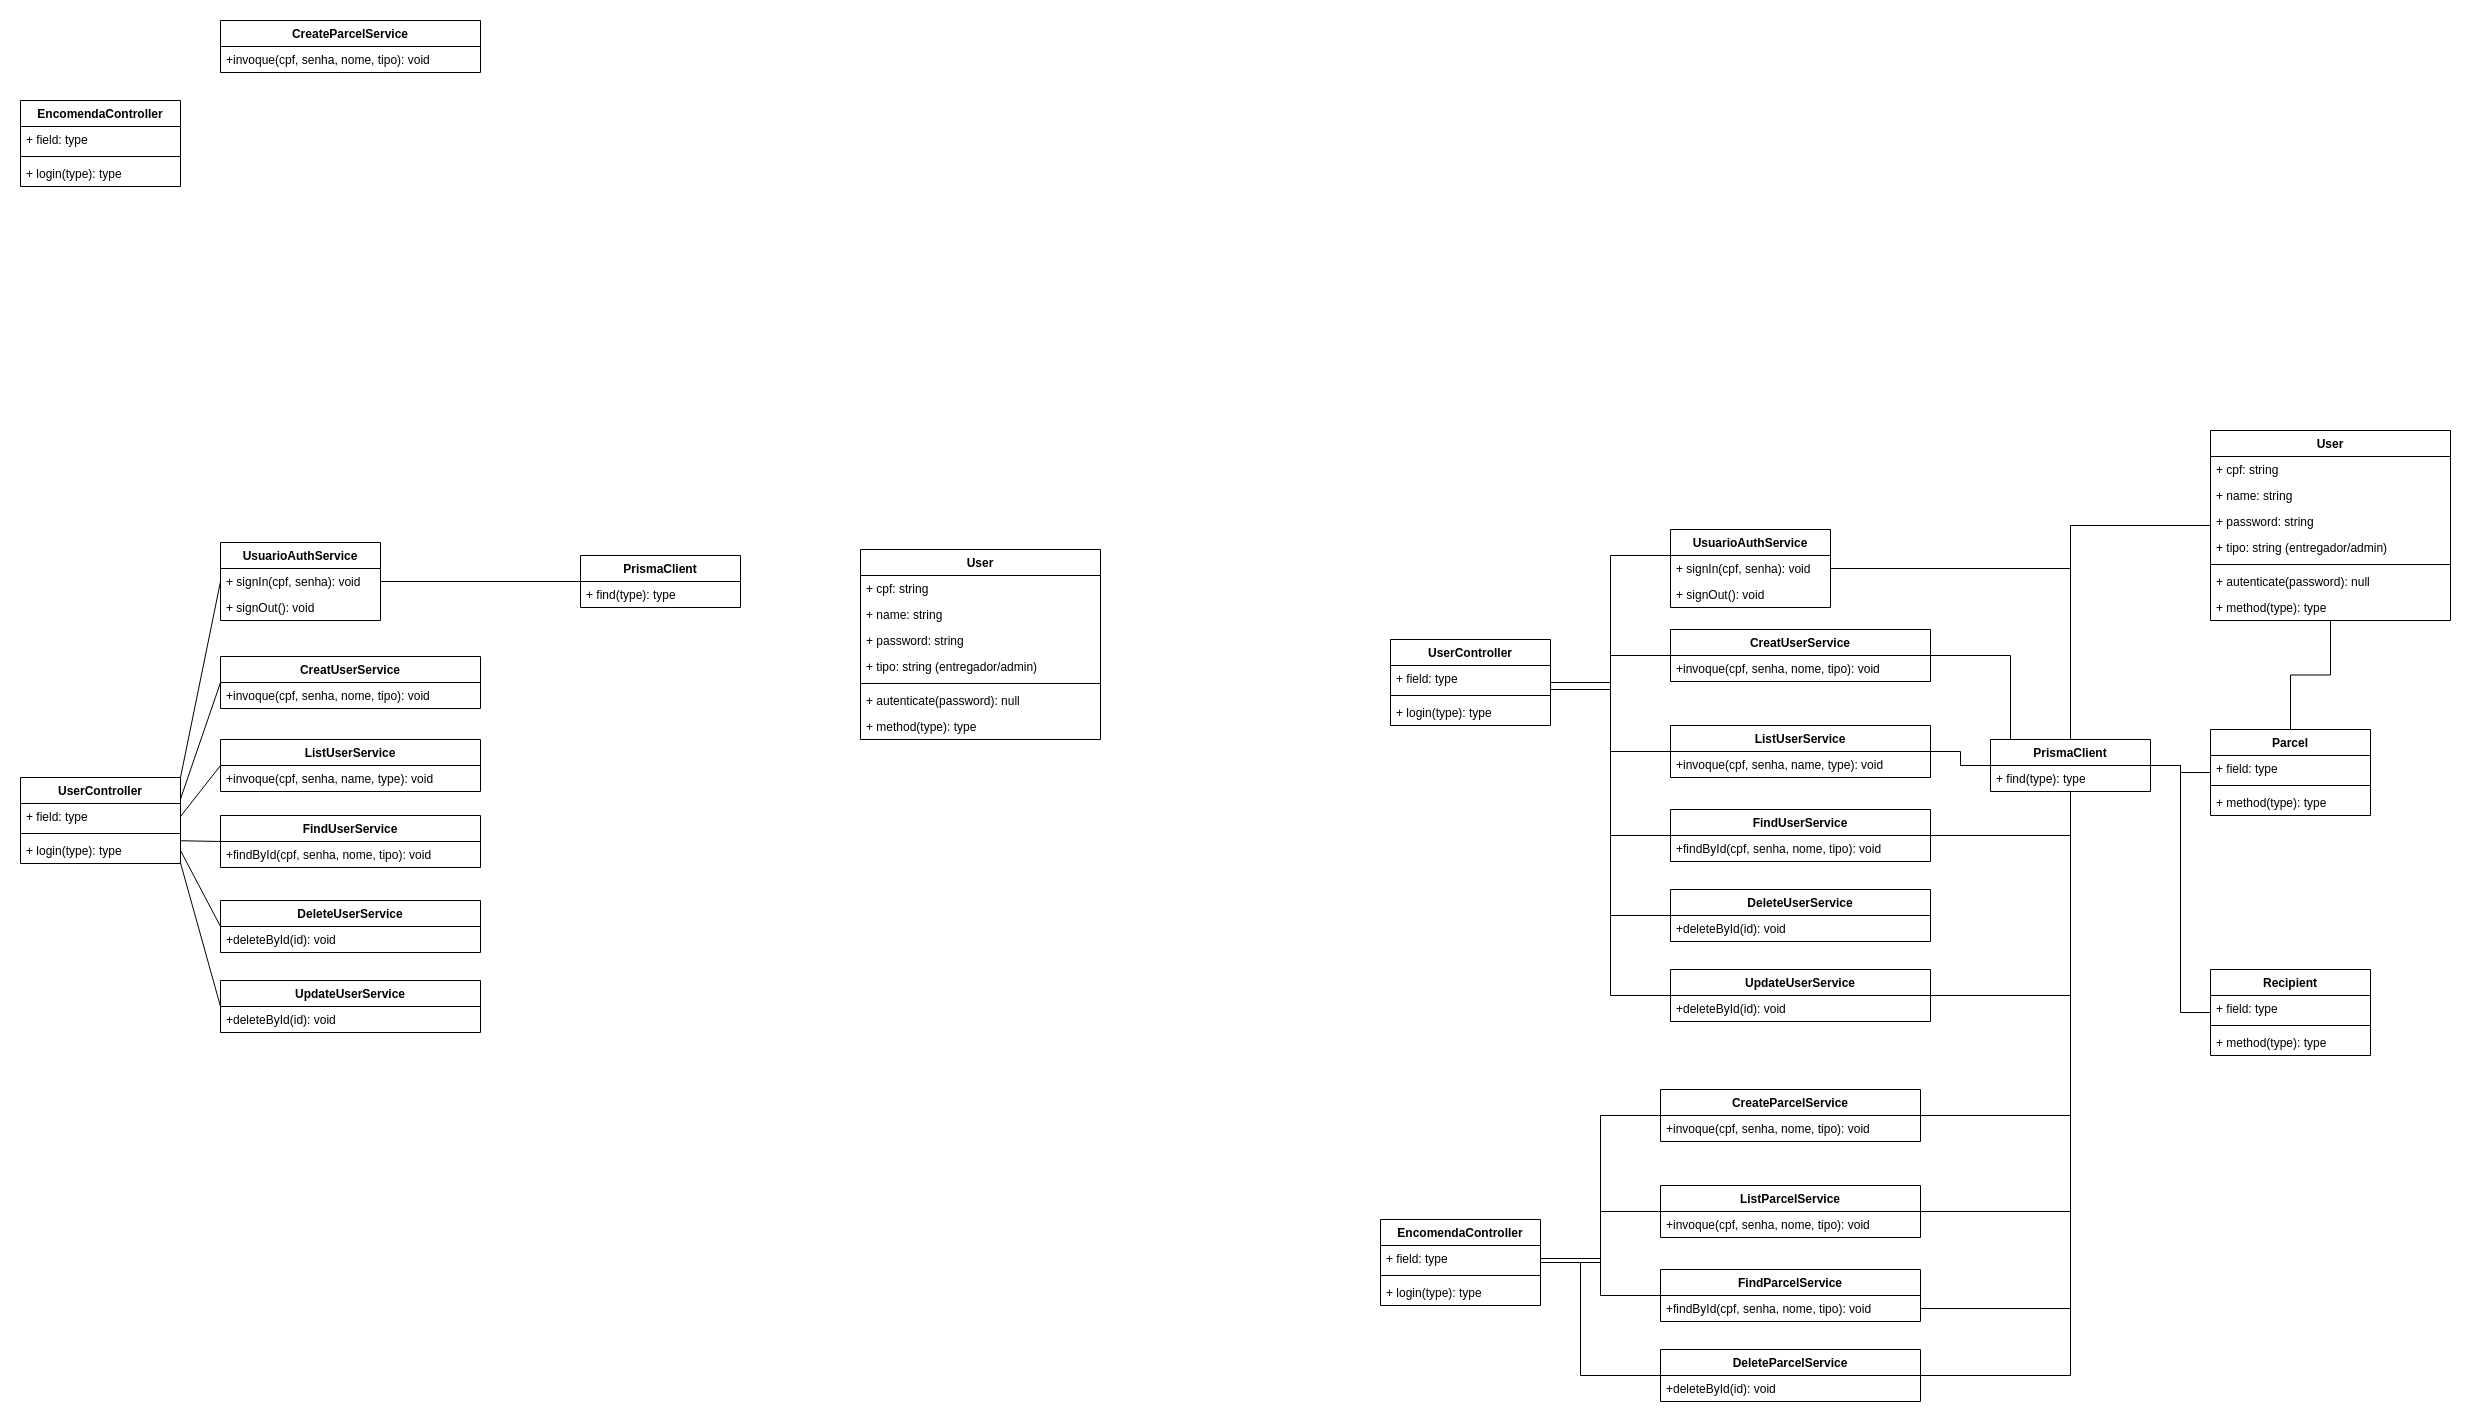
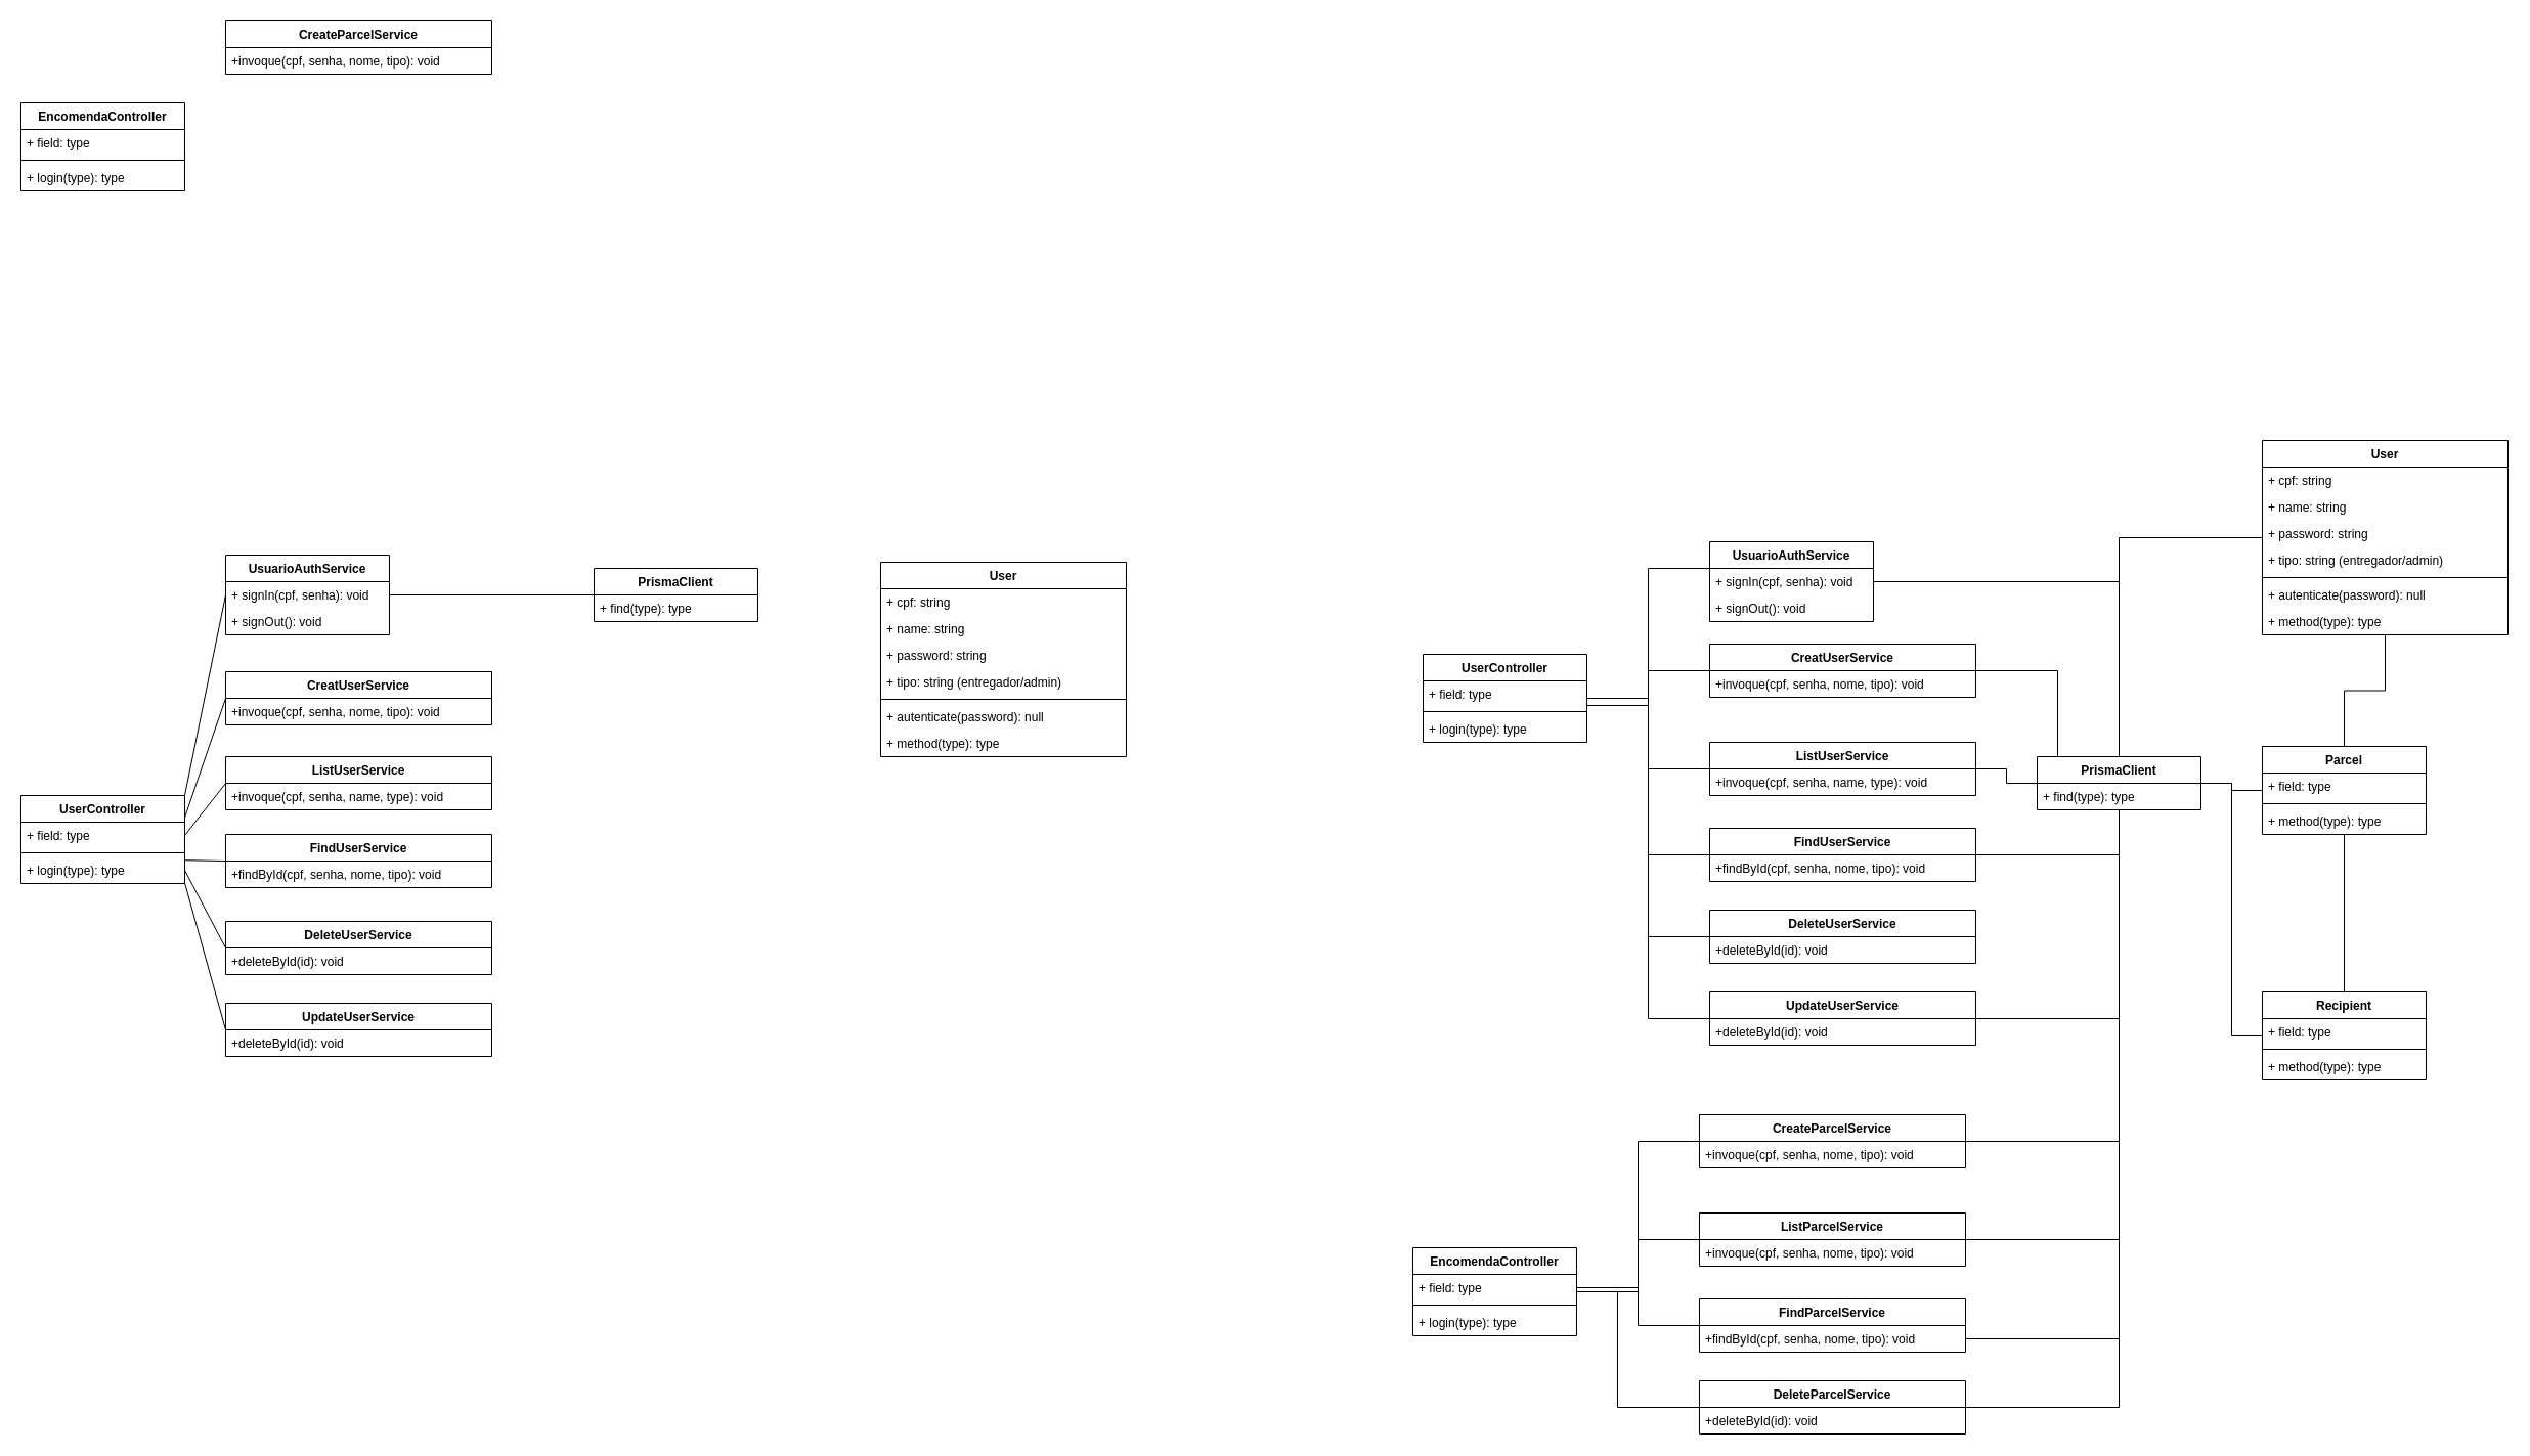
+ <mxCell id="16" style="edgeStyle=orthogonalEdgeStyle;rounded=0;orthogonalLoop=1;jettySize=auto;html=1;endArrow=none;endFill=0;" parent="1" source="18" target="12" edge="1"><mxGeometry relative="1" as="geometry" /></mxCell>
